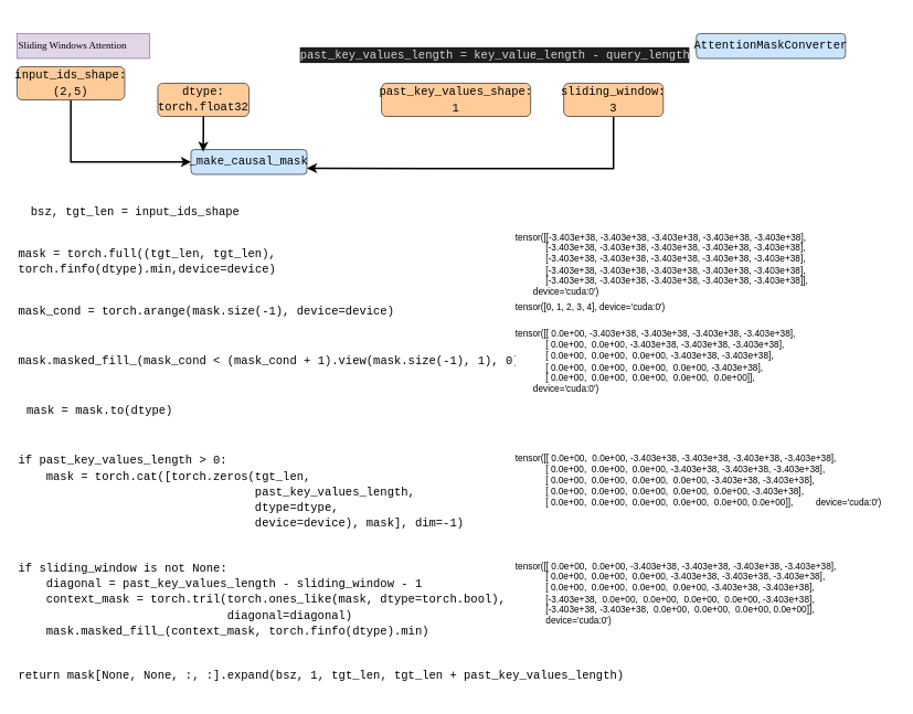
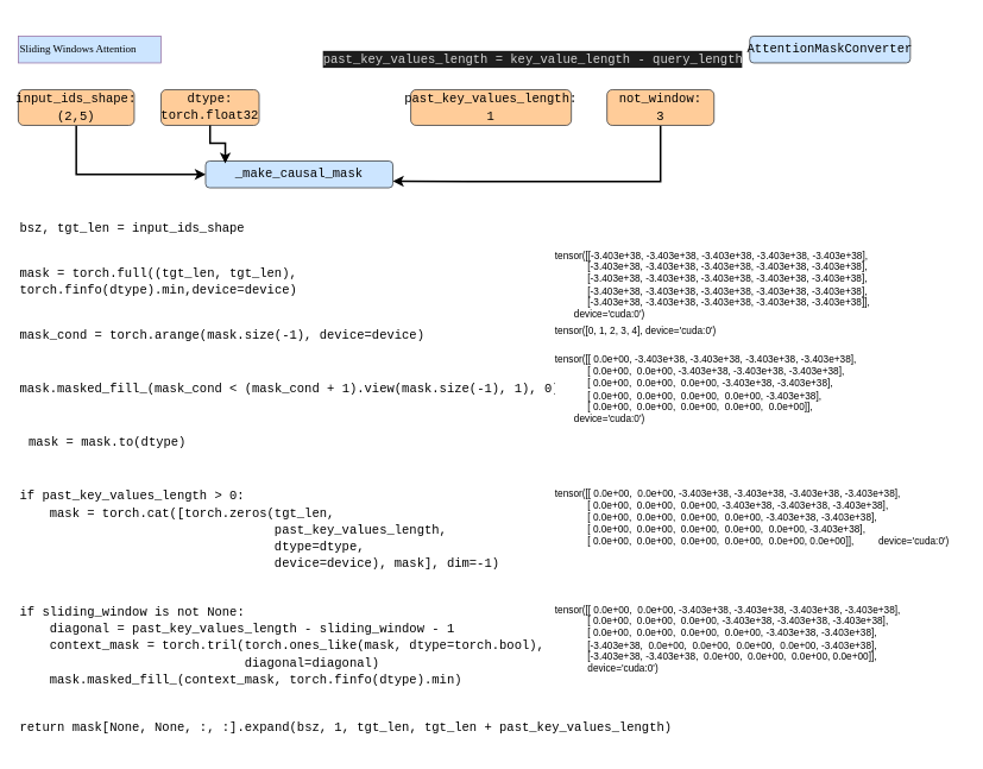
- <mxCell id="2" value="&lt;font face=&quot;Verdana&quot;&gt;Sliding Windows Attention&lt;/font&gt;" style="rounded=0;whiteSpace=wrap;html=1;align=left;fillColor=#e1d5e7;strokeColor=#9673a6;" vertex="1" parent="1"><mxGeometry x="20" y="40" width="160" height="30" as="geometry" /></mxCell>
+ <mxCell id="2" value="&lt;font face=&quot;Verdana&quot;&gt;Sliding Windows Attention&lt;/font&gt;" style="rounded=0;whiteSpace=wrap;html=1;align=left;fillColor=#cce5ff;strokeColor=#9673a6;" vertex="1" parent="1"><mxGeometry x="20" y="40" width="160" height="30" as="geometry" /></mxCell>
- <mxCell id="4" value="&lt;div style=&quot;font-family: Consolas, &amp;quot;Courier New&amp;quot;, monospace; font-size: 14px; line-height: 19px; white-space: pre;&quot;&gt;input_ids_shape:&lt;/div&gt;&lt;div style=&quot;font-family: Consolas, &amp;quot;Courier New&amp;quot;, monospace; font-size: 14px; line-height: 19px; white-space: pre;&quot;&gt;(2,5)&lt;/div&gt;" style="rounded=1;whiteSpace=wrap;html=1;labelBackgroundColor=none;fillColor=#ffcc99;strokeColor=#36393d;" vertex="1" parent="1"><mxGeometry x="20" y="80" width="130" height="40" as="geometry" /></mxCell>
+ <mxCell id="4" value="&lt;div style=&quot;font-family: Consolas, &amp;quot;Courier New&amp;quot;, monospace; font-size: 14px; line-height: 19px; white-space: pre;&quot;&gt;input_ids_shape:&lt;/div&gt;&lt;div style=&quot;font-family: Consolas, &amp;quot;Courier New&amp;quot;, monospace; font-size: 14px; line-height: 19px; white-space: pre;&quot;&gt;(2,5)&lt;/div&gt;" style="rounded=1;whiteSpace=wrap;html=1;labelBackgroundColor=none;fillColor=#ffcc99;strokeColor=#36393d;" vertex="1" parent="1"><mxGeometry x="20" y="100" width="130" height="40" as="geometry" /></mxCell>
- <mxCell id="5" value="&lt;div style=&quot;line-height: 19px;&quot;&gt;&lt;div style=&quot;font-family: Consolas, &amp;quot;Courier New&amp;quot;, monospace; font-size: 14px; font-weight: normal; white-space: pre;&quot;&gt;&lt;span style=&quot;&quot;&gt;dtype:&lt;/span&gt;&lt;/div&gt;&lt;div style=&quot;&quot;&gt;&lt;font face=&quot;Consolas, Courier New, monospace&quot;&gt;&lt;span style=&quot;font-size: 14px; white-space: pre;&quot;&gt;torch.float32&lt;/span&gt;&lt;/font&gt;&lt;br&gt;&lt;/div&gt;&lt;/div&gt;" style="rounded=1;whiteSpace=wrap;html=1;labelBackgroundColor=none;fillColor=#ffcc99;strokeColor=#36393d;" vertex="1" parent="1"><mxGeometry x="190" y="100" width="110" height="40" as="geometry" /></mxCell>
+ <mxCell id="5" value="&lt;div style=&quot;line-height: 19px;&quot;&gt;&lt;div style=&quot;font-family: Consolas, &amp;quot;Courier New&amp;quot;, monospace; font-size: 14px; font-weight: normal; white-space: pre;&quot;&gt;&lt;span style=&quot;&quot;&gt;dtype:&lt;/span&gt;&lt;/div&gt;&lt;div style=&quot;&quot;&gt;&lt;font face=&quot;Consolas, Courier New, monospace&quot;&gt;&lt;span style=&quot;font-size: 14px; white-space: pre;&quot;&gt;torch.float32&lt;/span&gt;&lt;/font&gt;&lt;br&gt;&lt;/div&gt;&lt;/div&gt;" style="rounded=1;whiteSpace=wrap;html=1;labelBackgroundColor=none;fillColor=#ffcc99;strokeColor=#36393d;" vertex="1" parent="1"><mxGeometry x="180" y="100" width="110" height="40" as="geometry" /></mxCell>
- <mxCell id="6" value="&lt;div style=&quot;font-family: Consolas, &amp;quot;Courier New&amp;quot;, monospace; font-size: 14px; line-height: 19px; white-space: pre;&quot;&gt;past_key_values_shape:&lt;/div&gt;&lt;div style=&quot;font-family: Consolas, &amp;quot;Courier New&amp;quot;, monospace; font-size: 14px; line-height: 19px; white-space: pre;&quot;&gt;1&lt;/div&gt;" style="rounded=1;whiteSpace=wrap;html=1;labelBackgroundColor=none;fillColor=#ffcc99;strokeColor=#36393d;" vertex="1" parent="1"><mxGeometry x="460" y="100" width="180" height="40" as="geometry" /></mxCell>
+ <mxCell id="6" value="&lt;div style=&quot;font-family: Consolas, &amp;quot;Courier New&amp;quot;, monospace; font-size: 14px; line-height: 19px; white-space: pre;&quot;&gt;past_key_values_length:&lt;/div&gt;&lt;div style=&quot;font-family: Consolas, &amp;quot;Courier New&amp;quot;, monospace; font-size: 14px; line-height: 19px; white-space: pre;&quot;&gt;1&lt;/div&gt;" style="rounded=1;whiteSpace=wrap;html=1;labelBackgroundColor=none;fillColor=#ffcc99;strokeColor=#36393d;" vertex="1" parent="1"><mxGeometry x="460" y="100" width="180" height="40" as="geometry" /></mxCell>
- <mxCell id="8" value="&lt;div style=&quot;font-family: Consolas, &amp;quot;Courier New&amp;quot;, monospace; font-size: 14px; line-height: 19px; white-space: pre;&quot;&gt;sliding_window:&lt;/div&gt;&lt;div style=&quot;font-family: Consolas, &amp;quot;Courier New&amp;quot;, monospace; font-size: 14px; line-height: 19px; white-space: pre;&quot;&gt;3&lt;/div&gt;" style="rounded=1;whiteSpace=wrap;html=1;labelBackgroundColor=none;fillColor=#ffcc99;strokeColor=#36393d;" vertex="1" parent="1"><mxGeometry x="680" y="100" width="120" height="40" as="geometry" /></mxCell>
+ <mxCell id="8" value="&lt;div style=&quot;font-family: Consolas, &amp;quot;Courier New&amp;quot;, monospace; font-size: 14px; line-height: 19px; white-space: pre;&quot;&gt;not_window:&lt;/div&gt;&lt;div style=&quot;font-family: Consolas, &amp;quot;Courier New&amp;quot;, monospace; font-size: 14px; line-height: 19px; white-space: pre;&quot;&gt;3&lt;/div&gt;" style="rounded=1;whiteSpace=wrap;html=1;labelBackgroundColor=none;fillColor=#ffcc99;strokeColor=#36393d;" vertex="1" parent="1"><mxGeometry x="680" y="100" width="120" height="40" as="geometry" /></mxCell>
- <mxCell id="9" value="&lt;div style=&quot;font-family: Consolas, &amp;quot;Courier New&amp;quot;, monospace; font-size: 14px; line-height: 19px; white-space: pre;&quot;&gt;_make_causal_mask&lt;/div&gt;" style="rounded=1;whiteSpace=wrap;html=1;labelBackgroundColor=none;fillColor=#cce5ff;strokeColor=#36393d;" vertex="1" parent="1"><mxGeometry x="230" y="180" width="140" height="30" as="geometry" /></mxCell>
+ <mxCell id="9" value="&lt;div style=&quot;font-family: Consolas, &amp;quot;Courier New&amp;quot;, monospace; font-size: 14px; line-height: 19px; white-space: pre;&quot;&gt;_make_causal_mask&lt;/div&gt;" style="rounded=1;whiteSpace=wrap;html=1;labelBackgroundColor=none;fillColor=#cce5ff;strokeColor=#36393d;" vertex="1" parent="1"><mxGeometry x="230" y="180" width="210" height="30" as="geometry" /></mxCell>
- <mxCell id="10" value="&lt;div style=&quot;font-family: Consolas, &amp;quot;Courier New&amp;quot;, monospace; font-weight: normal; font-size: 14px; line-height: 19px; white-space: pre;&quot;&gt;&lt;div&gt;&lt;span style=&quot;&quot;&gt;bsz, tgt_len = input_ids_shape&lt;/span&gt;&lt;/div&gt;&lt;/div&gt;" style="text;whiteSpace=wrap;html=1;fontFamily=Helvetica;fontSize=11;labelBackgroundColor=default;" vertex="1" parent="1"><mxGeometry x="35" y="240" width="260" height="30" as="geometry" /></mxCell>
+ <mxCell id="10" value="&lt;div style=&quot;font-family: Consolas, &amp;quot;Courier New&amp;quot;, monospace; font-weight: normal; font-size: 14px; line-height: 19px; white-space: pre;&quot;&gt;&lt;div&gt;&lt;span style=&quot;&quot;&gt;bsz, tgt_len = input_ids_shape&lt;/span&gt;&lt;/div&gt;&lt;/div&gt;" style="text;whiteSpace=wrap;html=1;fontFamily=Helvetica;fontSize=11;labelBackgroundColor=default;" vertex="1" parent="1"><mxGeometry x="20" y="240" width="260" height="30" as="geometry" /></mxCell>
